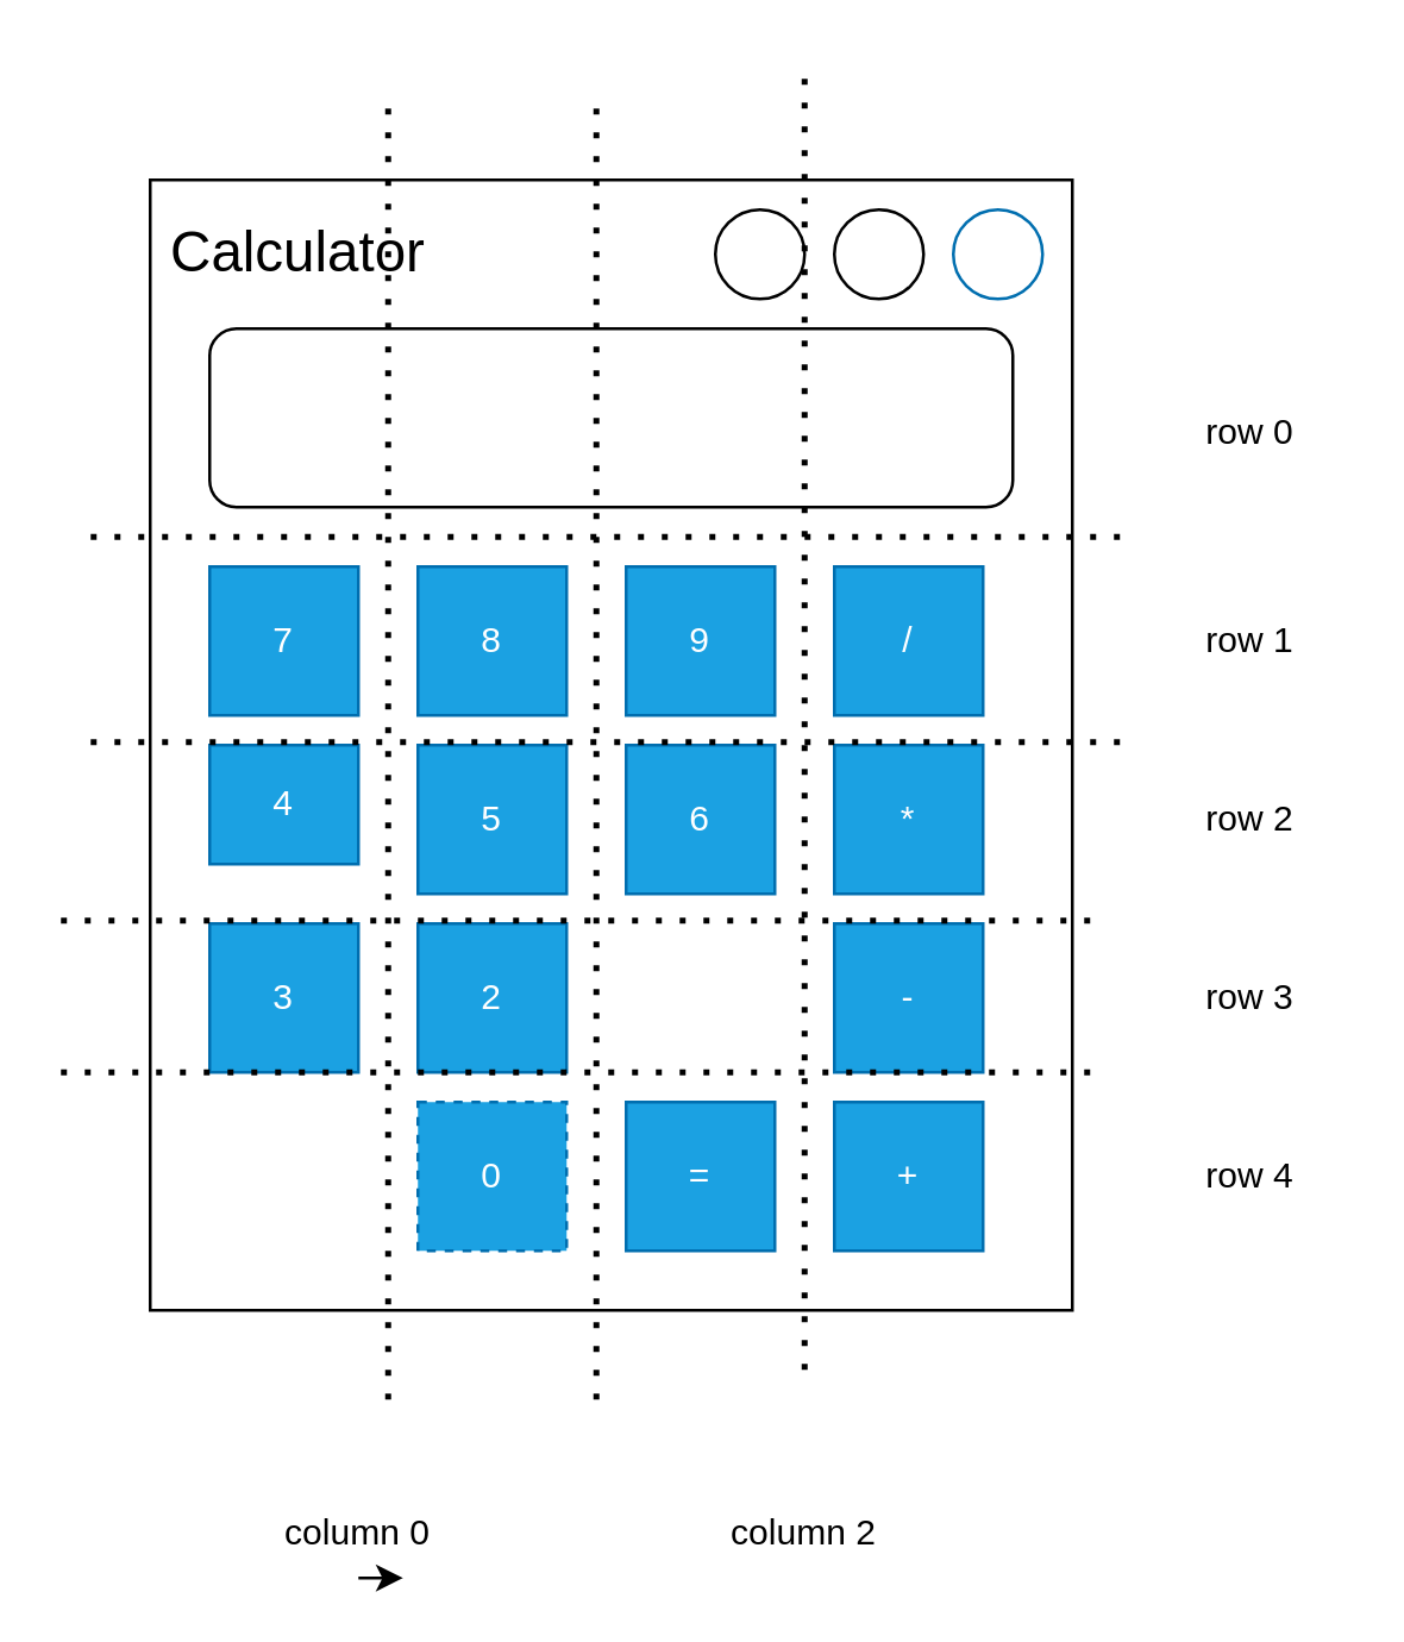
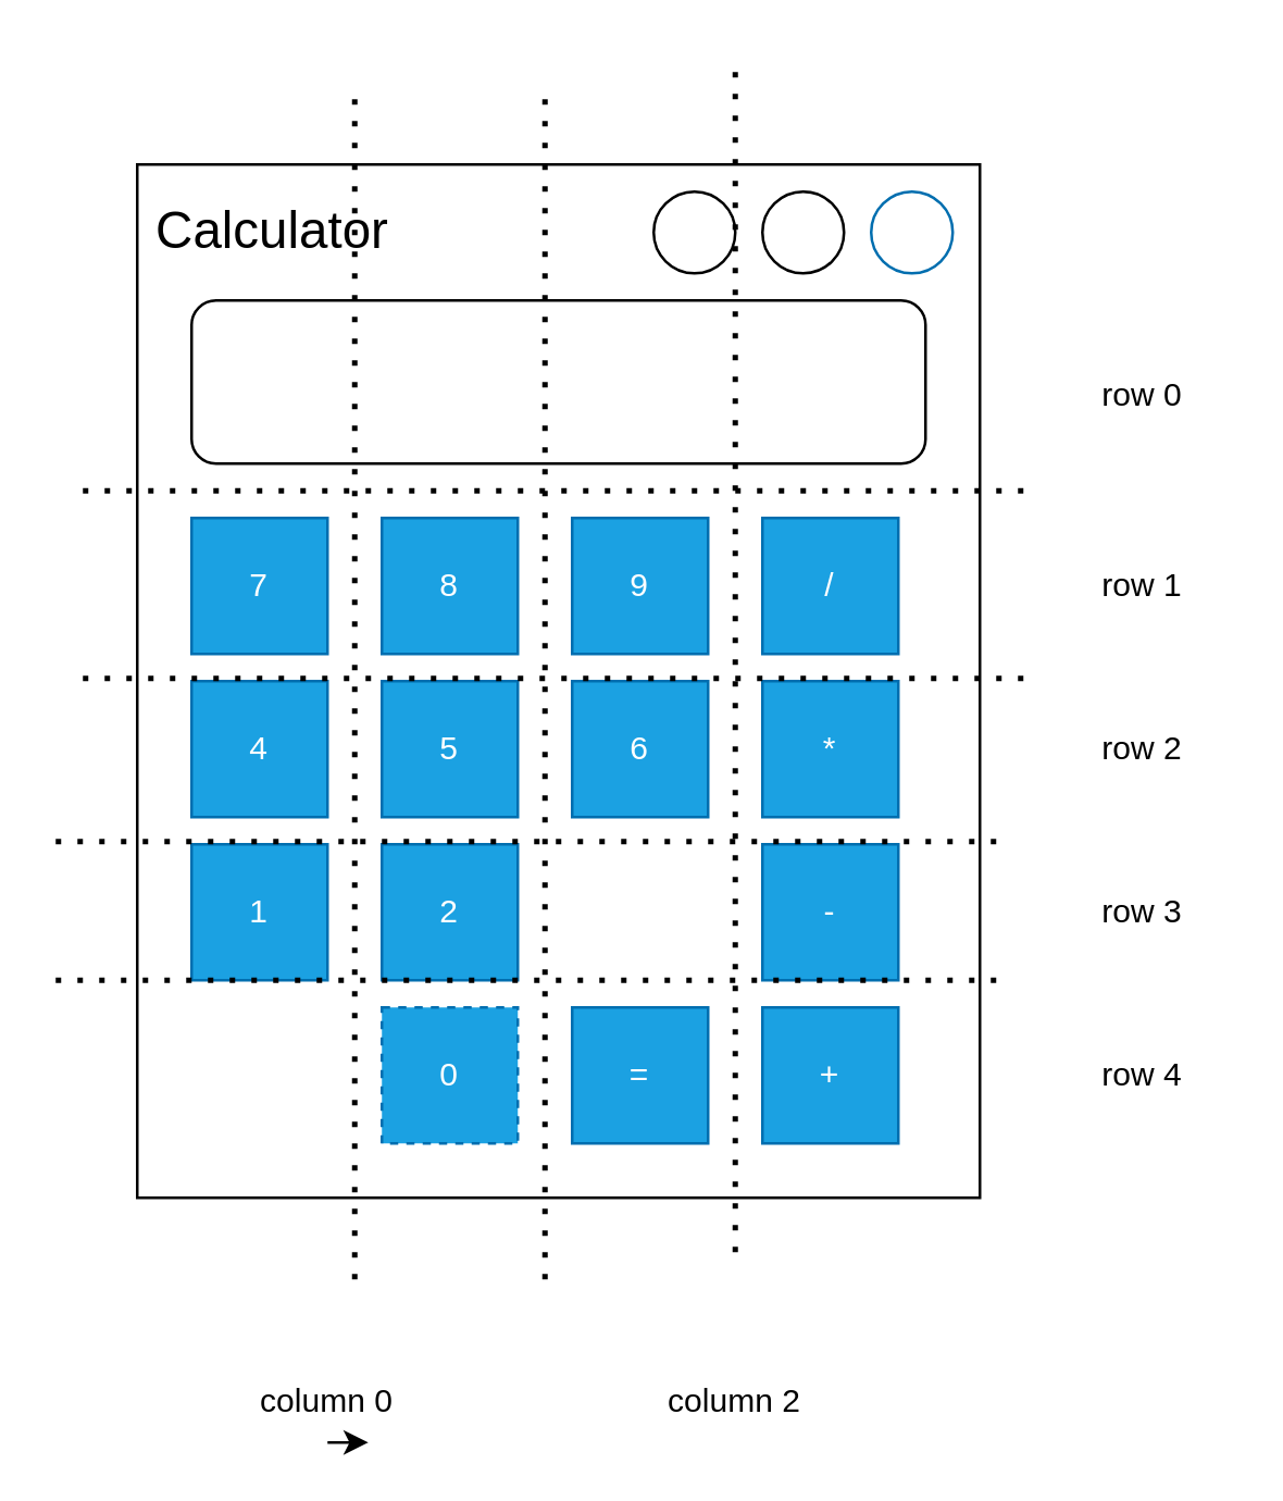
- <mxCell id="5" value="4" style="whiteSpace=wrap;html=1;aspect=fixed;fillColor=#1ba1e2;fontColor=#ffffff;strokeColor=#006EAF;" vertex="1" parent="1"><mxGeometry x="70" y="250" width="50" height="40" as="geometry" /></mxCell>
+ <mxCell id="5" value="4" style="whiteSpace=wrap;html=1;aspect=fixed;fillColor=#1ba1e2;fontColor=#ffffff;strokeColor=#006EAF;" vertex="1" parent="1"><mxGeometry x="70" y="250" width="50" height="50" as="geometry" /></mxCell>
- <mxCell id="6" value="3" style="whiteSpace=wrap;html=1;aspect=fixed;fillColor=#1ba1e2;fontColor=#ffffff;strokeColor=#006EAF;" vertex="1" parent="1"><mxGeometry x="70" y="310" width="50" height="50" as="geometry" /></mxCell>
+ <mxCell id="6" value="1" style="whiteSpace=wrap;html=1;aspect=fixed;fillColor=#1ba1e2;fontColor=#ffffff;strokeColor=#006EAF;" vertex="1" parent="1"><mxGeometry x="70" y="310" width="50" height="50" as="geometry" /></mxCell>
